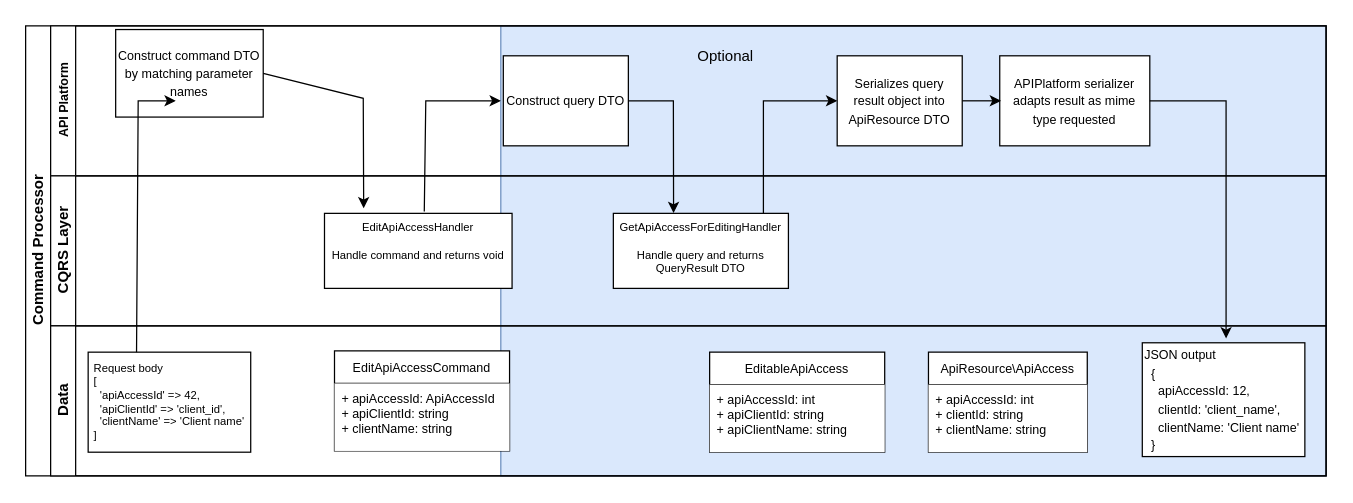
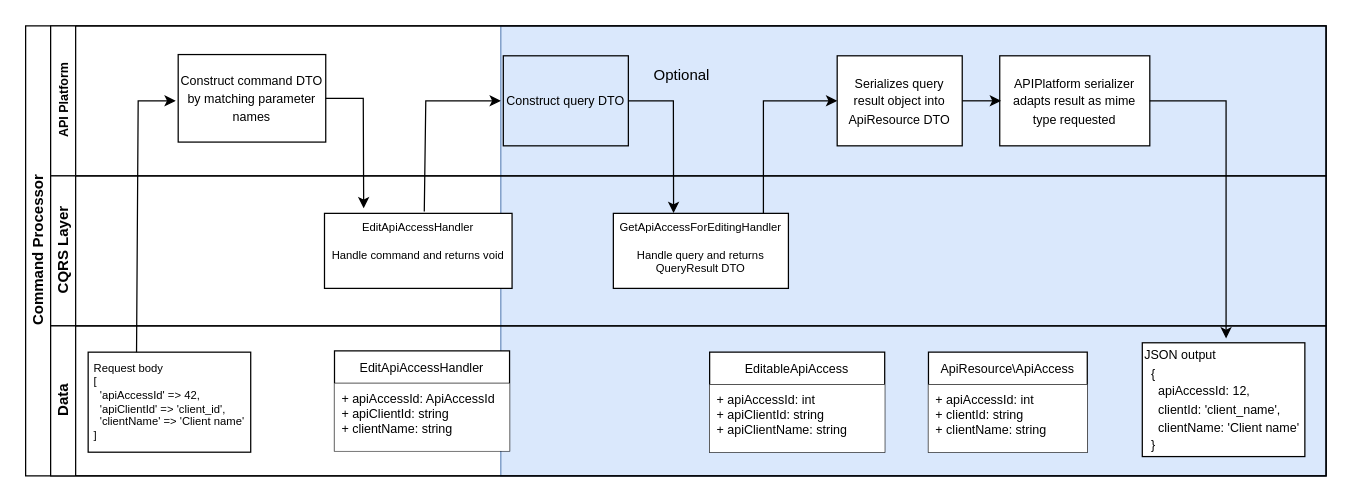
- <mxCell id="12" value="Optional" style="text;html=1;align=center;verticalAlign=middle;whiteSpace=wrap;rounded=0;" vertex="1" parent="4"><mxGeometry x="510" y="10" width="60" height="30" as="geometry" /></mxCell>
+ <mxCell id="12" value="Optional" style="text;html=1;align=center;verticalAlign=middle;whiteSpace=wrap;rounded=0;" vertex="1" parent="4"><mxGeometry x="475" y="25" width="60" height="30" as="geometry" /></mxCell>
- <mxCell id="5" value="&lt;font style=&quot;font-size: 10px;&quot;&gt;Construct command DTO by matching parameter names&lt;/font&gt;" style="rounded=0;whiteSpace=wrap;html=1;fontFamily=Helvetica;fontSize=12;fontColor=#000000;align=center;" parent="4" vertex="1"><mxGeometry x="52" y="3" width="118" height="70" as="geometry" /></mxCell>
+ <mxCell id="5" value="&lt;font style=&quot;font-size: 10px;&quot;&gt;Construct command DTO by matching parameter names&lt;/font&gt;" style="rounded=0;whiteSpace=wrap;html=1;fontFamily=Helvetica;fontSize=12;fontColor=#000000;align=center;" parent="4" vertex="1"><mxGeometry x="102" y="23" width="118" height="70" as="geometry" /></mxCell>
- <mxCell id="6" value="&lt;font style=&quot;font-size: 10px;&quot;&gt;Construct query DTO&lt;/font&gt;" style="rounded=0;whiteSpace=wrap;html=1;fontFamily=Helvetica;fontSize=12;fontColor=#000000;align=center;" parent="4" vertex="1"><mxGeometry x="362" y="24" width="100" height="72" as="geometry" /></mxCell>
+ <mxCell id="6" value="&lt;font style=&quot;font-size: 10px;&quot;&gt;Construct query DTO&lt;/font&gt;" style="rounded=0;whiteSpace=wrap;html=1;fontFamily=Helvetica;fontSize=12;fontColor=#000000;align=center;fillColor=#dae8fc;" parent="4" vertex="1"><mxGeometry x="362" y="24" width="100" height="72" as="geometry" /></mxCell>
- <mxCell id="19" value="EditApiAccessCommand" style="swimlane;fontStyle=0;childLayout=stackLayout;horizontal=1;startSize=26;horizontalStack=0;resizeParent=1;resizeParentMax=0;resizeLast=0;collapsible=1;marginBottom=0;whiteSpace=wrap;html=1;fontSize=10;" parent="18" vertex="1"><mxGeometry x="227" y="20" width="140" height="80" as="geometry"><mxRectangle x="160" y="44" width="150" height="30" as="alternateBounds" /></mxGeometry></mxCell>
+ <mxCell id="19" value="EditApiAccessHandler" style="swimlane;fontStyle=0;childLayout=stackLayout;horizontal=1;startSize=26;horizontalStack=0;resizeParent=1;resizeParentMax=0;resizeLast=0;collapsible=1;marginBottom=0;whiteSpace=wrap;html=1;fontSize=10;" parent="18" vertex="1"><mxGeometry x="227" y="20" width="140" height="80" as="geometry"><mxRectangle x="160" y="44" width="150" height="30" as="alternateBounds" /></mxGeometry></mxCell>
